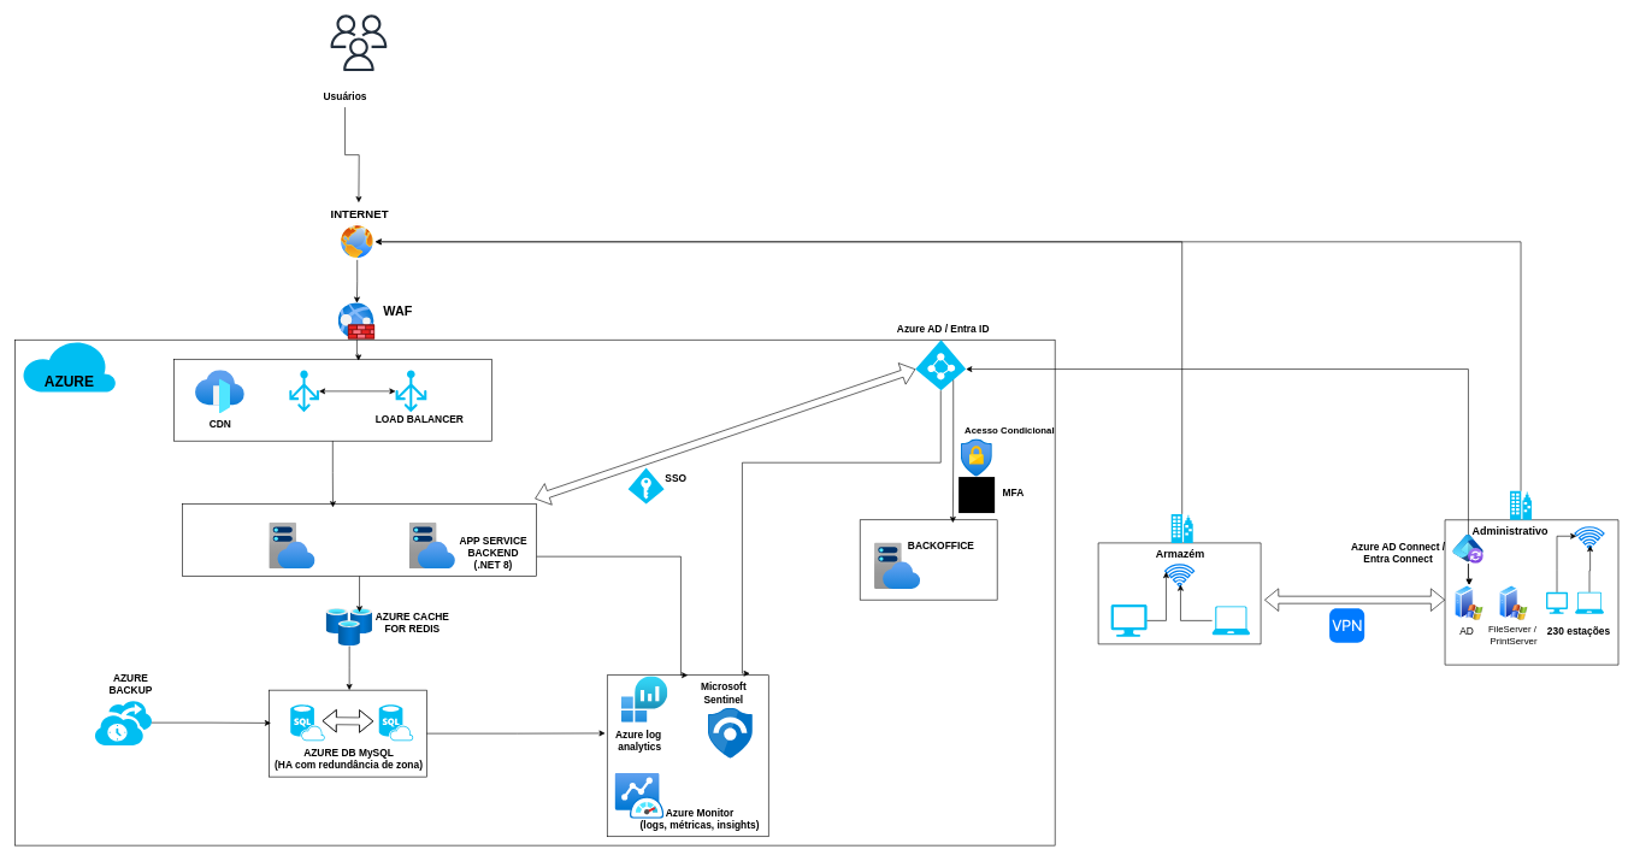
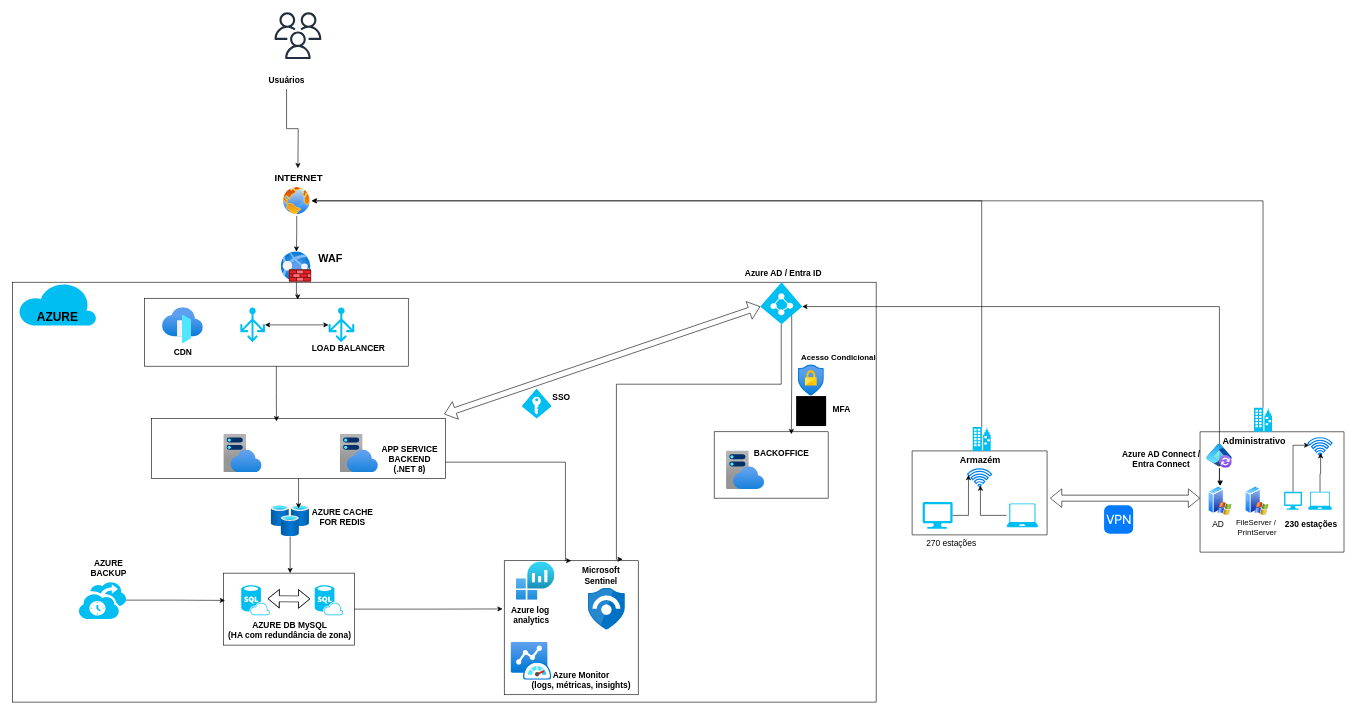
+ <mxCell id="40" value="270 estações" style="text;html=1;align=center;verticalAlign=middle;resizable=0;points=[];autosize=1;strokeColor=none;fillColor=none;fontSize=14;" parent="1" vertex="1"><mxGeometry x="1530" y="891.2" width="110" height="30" as="geometry" /></mxCell>
